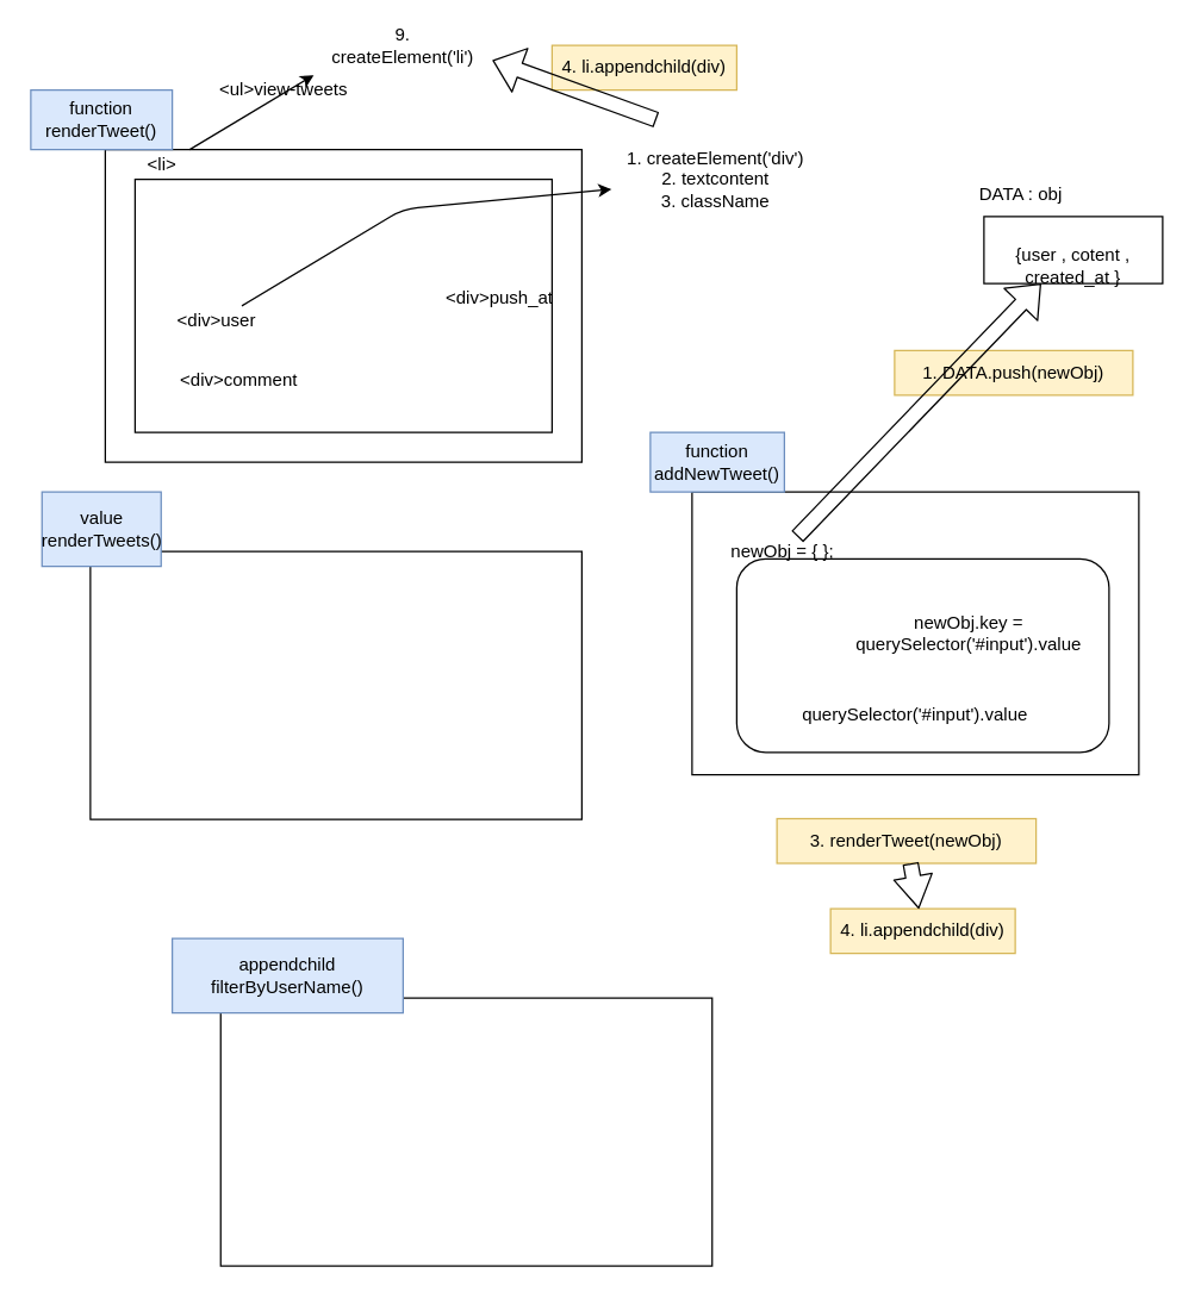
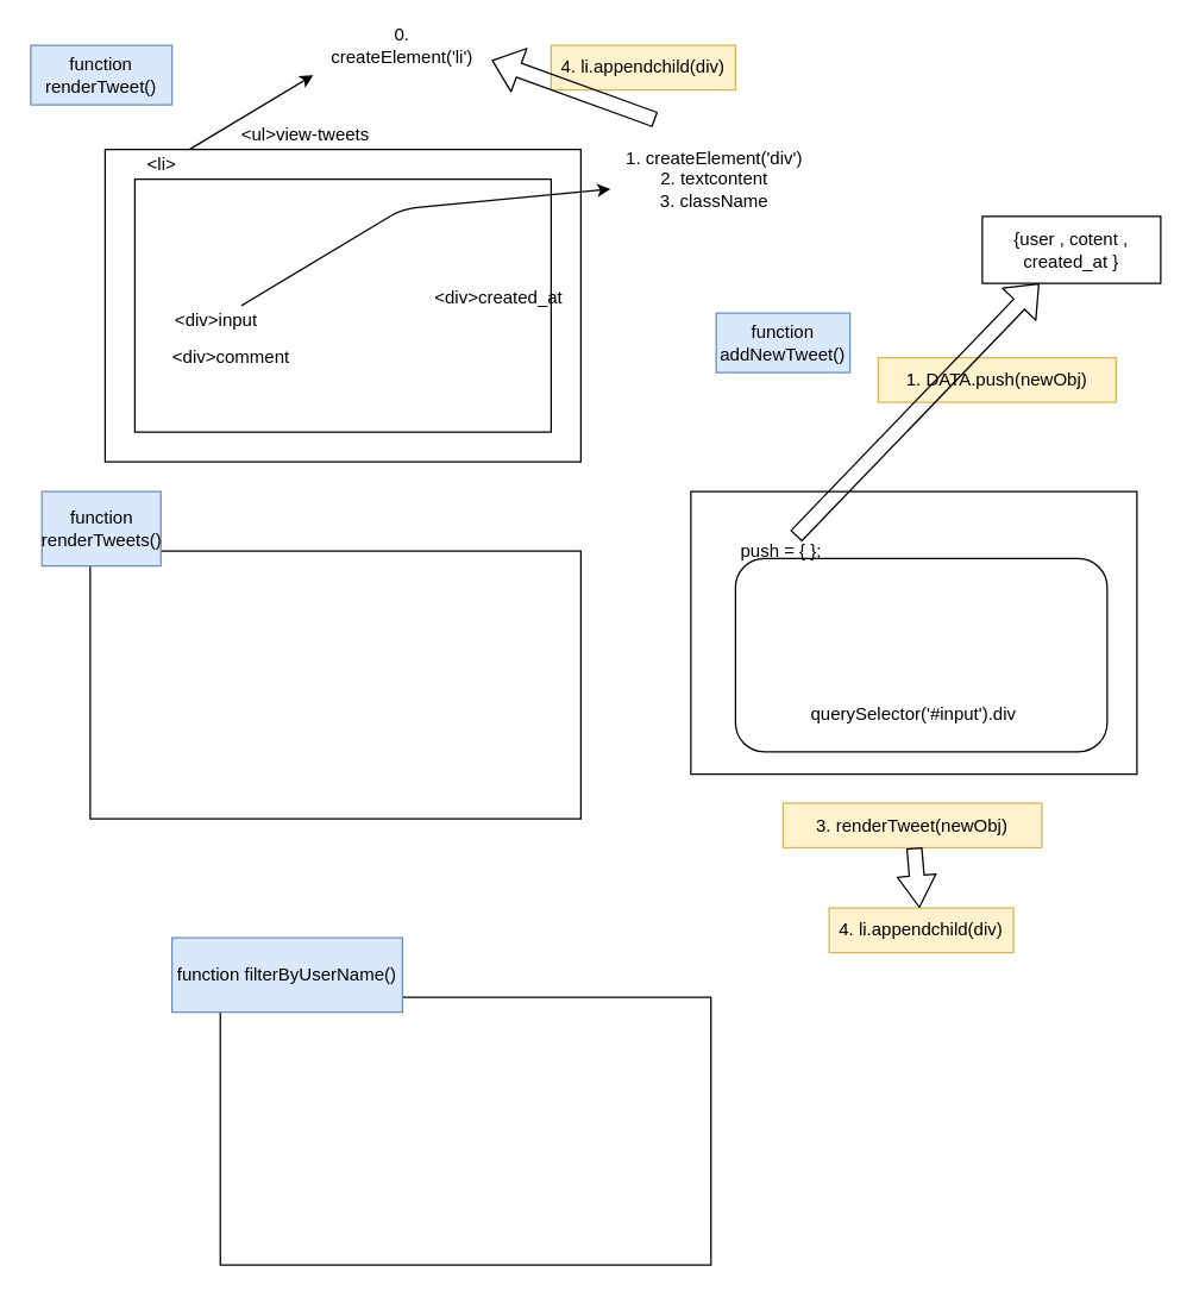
- <mxCell id="13" value="9. createElement('li')" style="text;html=1;strokeColor=none;fillColor=none;align=center;verticalAlign=middle;whiteSpace=wrap;rounded=0;" vertex="1" parent="1"><mxGeometry x="250" y="20" width="40" height="20" as="geometry" /></mxCell>
+ <mxCell id="13" value="0. createElement('li')" style="text;html=1;strokeColor=none;fillColor=none;align=center;verticalAlign=middle;whiteSpace=wrap;rounded=0;" vertex="1" parent="1"><mxGeometry x="250" y="20" width="40" height="20" as="geometry" /></mxCell>
- <mxCell id="4" value="&amp;lt;ul&amp;gt;view-tweets" style="text;html=1;strokeColor=none;fillColor=none;align=center;verticalAlign=middle;whiteSpace=wrap;rounded=0;" vertex="1" parent="1"><mxGeometry x="125" y="50" width="130" height="20" as="geometry" /></mxCell>
+ <mxCell id="4" value="&amp;lt;ul&amp;gt;view-tweets" style="text;html=1;strokeColor=none;fillColor=none;align=center;verticalAlign=middle;whiteSpace=wrap;rounded=0;" vertex="1" parent="1"><mxGeometry x="140" y="80" width="130" height="20" as="geometry" /></mxCell>
- <mxCell id="15" value="function renderTweet()" style="text;html=1;strokeColor=#6c8ebf;fillColor=#dae8fc;align=center;verticalAlign=middle;whiteSpace=wrap;rounded=0;" vertex="1" parent="1"><mxGeometry x="20" y="60" width="95" height="40" as="geometry" /></mxCell>
+ <mxCell id="15" value="function renderTweet()" style="text;html=1;strokeColor=#6c8ebf;fillColor=#dae8fc;align=center;verticalAlign=middle;whiteSpace=wrap;rounded=0;" vertex="1" parent="1"><mxGeometry x="20" y="30" width="95" height="40" as="geometry" /></mxCell>
- <mxCell id="23" value="DATA : obj" style="text;html=1;strokeColor=none;fillColor=none;align=center;verticalAlign=middle;whiteSpace=wrap;rounded=0;" vertex="1" parent="1"><mxGeometry x="650" y="120" width="70" height="20" as="geometry" /></mxCell>
- <mxCell id="26" value="{user , cotent , created_at }" style="text;html=1;strokeColor=none;fillColor=none;align=center;verticalAlign=middle;whiteSpace=wrap;rounded=0;" vertex="1" parent="1"><mxGeometry x="678" y="167.5" width="84" height="20" as="geometry" /></mxCell>
+ <mxCell id="26" value="{user , cotent , created_at }" style="text;html=1;strokeColor=none;fillColor=none;align=center;verticalAlign=middle;whiteSpace=wrap;rounded=0;" vertex="1" parent="1"><mxGeometry x="678" y="157.5" width="84" height="20" as="geometry" /></mxCell>
- <mxCell id="9" value="&amp;lt;div&amp;gt;push_at" style="text;html=1;strokeColor=none;fillColor=none;align=center;verticalAlign=middle;whiteSpace=wrap;rounded=0;" vertex="1" parent="1"><mxGeometry x="270" y="190" width="130" height="20" as="geometry" /></mxCell>
+ <mxCell id="9" value="&amp;lt;div&amp;gt;created_at" style="text;html=1;strokeColor=none;fillColor=none;align=center;verticalAlign=middle;whiteSpace=wrap;rounded=0;" vertex="1" parent="1"><mxGeometry x="270" y="190" width="130" height="20" as="geometry" /></mxCell>
- <mxCell id="7" value="&amp;lt;div&amp;gt;user" style="text;html=1;strokeColor=none;fillColor=none;align=center;verticalAlign=middle;whiteSpace=wrap;rounded=0;" vertex="1" parent="1"><mxGeometry x="80" y="205" width="130" height="20" as="geometry" /></mxCell>
+ <mxCell id="7" value="&amp;lt;div&amp;gt;input" style="text;html=1;strokeColor=none;fillColor=none;align=center;verticalAlign=middle;whiteSpace=wrap;rounded=0;" vertex="1" parent="1"><mxGeometry x="80" y="205" width="130" height="20" as="geometry" /></mxCell>
- <mxCell id="24" value="1. DATA.push(newObj)" style="text;html=1;strokeColor=#d6b656;fillColor=#fff2cc;align=center;verticalAlign=middle;whiteSpace=wrap;rounded=0;" vertex="1" parent="1"><mxGeometry x="600" y="235" width="160" height="30" as="geometry" /></mxCell>
+ <mxCell id="24" value="1. DATA.push(newObj)" style="text;html=1;strokeColor=#d6b656;fillColor=#fff2cc;align=center;verticalAlign=middle;whiteSpace=wrap;rounded=0;" vertex="1" parent="1"><mxGeometry x="590" y="240" width="160" height="30" as="geometry" /></mxCell>
- <mxCell id="8" value="&amp;lt;div&amp;gt;comment" style="text;html=1;strokeColor=none;fillColor=none;align=center;verticalAlign=middle;whiteSpace=wrap;rounded=0;" vertex="1" parent="1"><mxGeometry x="95" y="245" width="130" height="20" as="geometry" /></mxCell>
+ <mxCell id="8" value="&amp;lt;div&amp;gt;comment" style="text;html=1;strokeColor=none;fillColor=none;align=center;verticalAlign=middle;whiteSpace=wrap;rounded=0;" vertex="1" parent="1"><mxGeometry x="90" y="230" width="130" height="20" as="geometry" /></mxCell>
- <mxCell id="18" value="function addNewTweet()" style="text;html=1;strokeColor=#6c8ebf;fillColor=#dae8fc;align=center;verticalAlign=middle;whiteSpace=wrap;rounded=0;" vertex="1" parent="1"><mxGeometry x="436" y="290" width="90" height="40" as="geometry" /></mxCell>
+ <mxCell id="18" value="function addNewTweet()" style="text;html=1;strokeColor=#6c8ebf;fillColor=#dae8fc;align=center;verticalAlign=middle;whiteSpace=wrap;rounded=0;" vertex="1" parent="1"><mxGeometry x="481" y="210" width="90" height="40" as="geometry" /></mxCell>
- <mxCell id="29" value="value renderTweets()" style="text;html=1;strokeColor=#6c8ebf;fillColor=#dae8fc;align=center;verticalAlign=middle;whiteSpace=wrap;rounded=0;" vertex="1" parent="1"><mxGeometry x="27.5" y="330" width="80" height="50" as="geometry" /></mxCell>
+ <mxCell id="29" value="function renderTweets()" style="text;html=1;strokeColor=#6c8ebf;fillColor=#dae8fc;align=center;verticalAlign=middle;whiteSpace=wrap;rounded=0;" vertex="1" parent="1"><mxGeometry x="27.5" y="330" width="80" height="50" as="geometry" /></mxCell>
- <mxCell id="21" value="newObj = { };" style="text;html=1;strokeColor=none;fillColor=none;align=center;verticalAlign=middle;whiteSpace=wrap;rounded=0;" vertex="1" parent="1"><mxGeometry x="470" y="360" width="110" height="20" as="geometry" /></mxCell>
+ <mxCell id="21" value="push = { };" style="text;html=1;strokeColor=none;fillColor=none;align=center;verticalAlign=middle;whiteSpace=wrap;rounded=0;" vertex="1" parent="1"><mxGeometry x="470" y="360" width="110" height="20" as="geometry" /></mxCell>
- <mxCell id="27" value="newObj.key = querySelector('#input').value" style="text;html=1;strokeColor=none;fillColor=none;align=center;verticalAlign=middle;whiteSpace=wrap;rounded=0;" vertex="1" parent="1"><mxGeometry x="590" y="415" width="120" height="20" as="geometry" /></mxCell>
- <mxCell id="20" value="querySelector('#input').value" style="text;html=1;strokeColor=none;fillColor=none;align=center;verticalAlign=middle;whiteSpace=wrap;rounded=0;" vertex="1" parent="1"><mxGeometry x="526" y="470" width="176" height="20" as="geometry" /></mxCell>
+ <mxCell id="20" value="querySelector('#input').div" style="text;html=1;strokeColor=none;fillColor=none;align=center;verticalAlign=middle;whiteSpace=wrap;rounded=0;" vertex="1" parent="1"><mxGeometry x="526" y="470" width="176" height="20" as="geometry" /></mxCell>
- <mxCell id="28" value="3. renderTweet(newObj)" style="text;html=1;strokeColor=#d6b656;fillColor=#fff2cc;align=center;verticalAlign=middle;whiteSpace=wrap;rounded=0;" vertex="1" parent="1"><mxGeometry x="521" y="549.5" width="174" height="30" as="geometry" /></mxCell>
+ <mxCell id="28" value="3. renderTweet(newObj)" style="text;html=1;strokeColor=#d6b656;fillColor=#fff2cc;align=center;verticalAlign=middle;whiteSpace=wrap;rounded=0;" vertex="1" parent="1"><mxGeometry x="526" y="539.5" width="174" height="30" as="geometry" /></mxCell>
- <mxCell id="33" value="appendchild filterByUserName()" style="text;html=1;strokeColor=#6c8ebf;fillColor=#dae8fc;align=center;verticalAlign=middle;whiteSpace=wrap;rounded=0;" vertex="1" parent="1"><mxGeometry x="115" y="630" width="155" height="50" as="geometry" /></mxCell>
+ <mxCell id="33" value="function filterByUserName()" style="text;html=1;strokeColor=#6c8ebf;fillColor=#dae8fc;align=center;verticalAlign=middle;whiteSpace=wrap;rounded=0;" vertex="1" parent="1"><mxGeometry x="115" y="630" width="155" height="50" as="geometry" /></mxCell>
